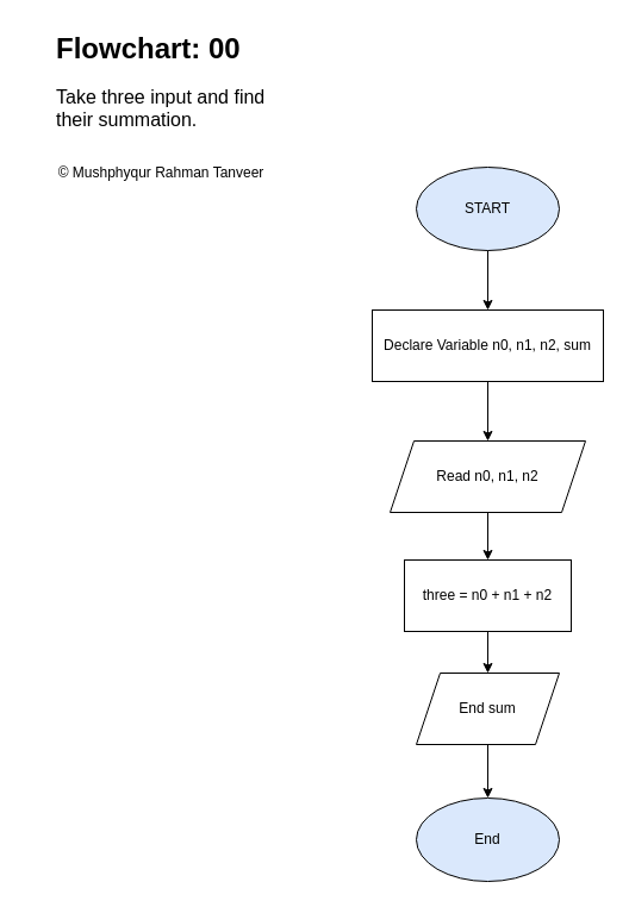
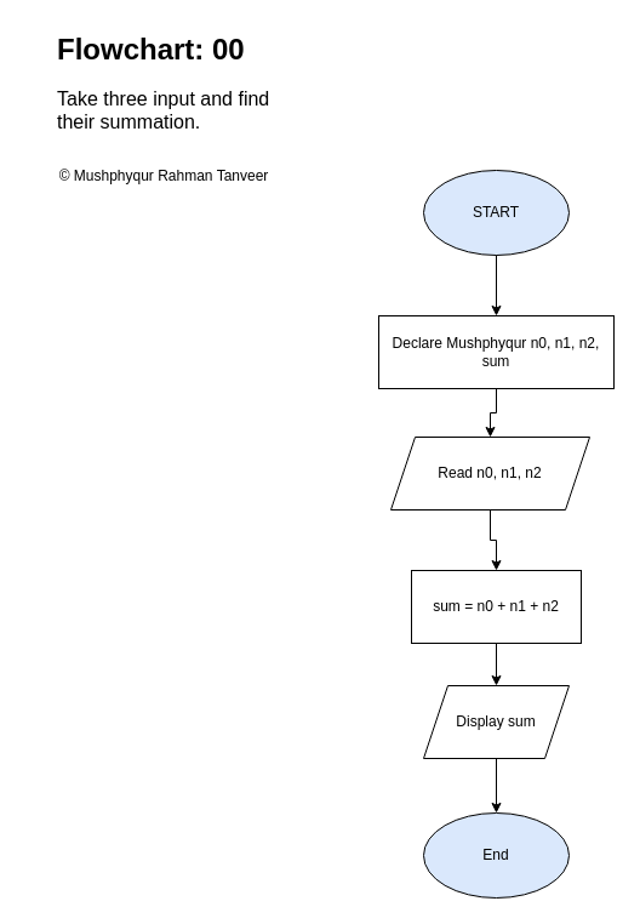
- <mxCell id="4" value="Declare Variable n0, n1, n2, sum" style="rounded=0;whiteSpace=wrap;html=1;" vertex="1" parent="1"><mxGeometry x="312" y="260" width="194" height="60" as="geometry" /></mxCell>
+ <mxCell id="4" value="Declare Mushphyqur n0, n1, n2, sum" style="rounded=0;whiteSpace=wrap;html=1;" vertex="1" parent="1"><mxGeometry x="312" y="260" width="194" height="60" as="geometry" /></mxCell>
- <mxCell id="7" value="Read n0, n1, n2" style="shape=parallelogram;perimeter=parallelogramPerimeter;whiteSpace=wrap;html=1;fixedSize=1;" vertex="1" parent="1"><mxGeometry x="327" y="370" width="164" height="60" as="geometry" /></mxCell>
+ <mxCell id="7" value="Read n0, n1, n2" style="shape=parallelogram;perimeter=parallelogramPerimeter;whiteSpace=wrap;html=1;fixedSize=1;" vertex="1" parent="1"><mxGeometry x="322" y="360" width="164" height="60" as="geometry" /></mxCell>
- <mxCell id="9" value="three = n0 + n1 + n2" style="rounded=0;whiteSpace=wrap;html=1;" vertex="1" parent="1"><mxGeometry x="339" y="470" width="140" height="60" as="geometry" /></mxCell>
+ <mxCell id="9" value="sum = n0 + n1 + n2" style="rounded=0;whiteSpace=wrap;html=1;" vertex="1" parent="1"><mxGeometry x="339" y="470" width="140" height="60" as="geometry" /></mxCell>
- <mxCell id="11" value="End sum" style="shape=parallelogram;perimeter=parallelogramPerimeter;whiteSpace=wrap;html=1;fixedSize=1;" vertex="1" parent="1"><mxGeometry x="349" y="565" width="120" height="60" as="geometry" /></mxCell>
+ <mxCell id="11" value="Display sum" style="shape=parallelogram;perimeter=parallelogramPerimeter;whiteSpace=wrap;html=1;fixedSize=1;" vertex="1" parent="1"><mxGeometry x="349" y="565" width="120" height="60" as="geometry" /></mxCell>
